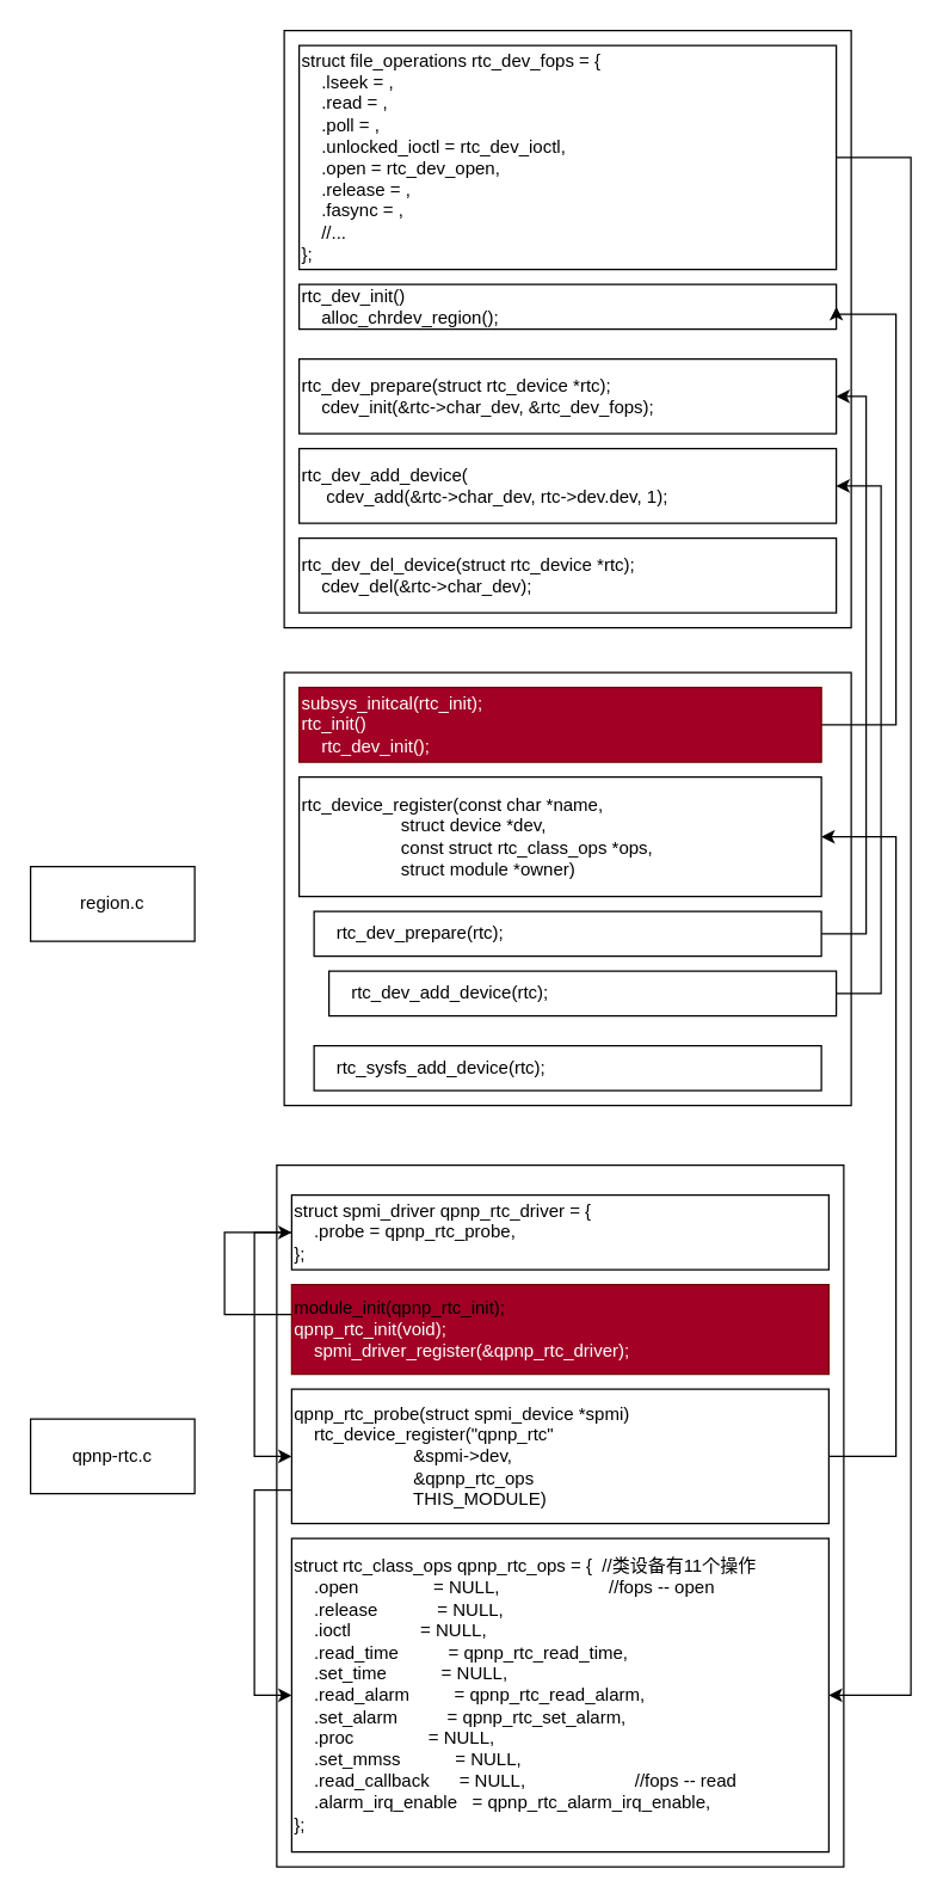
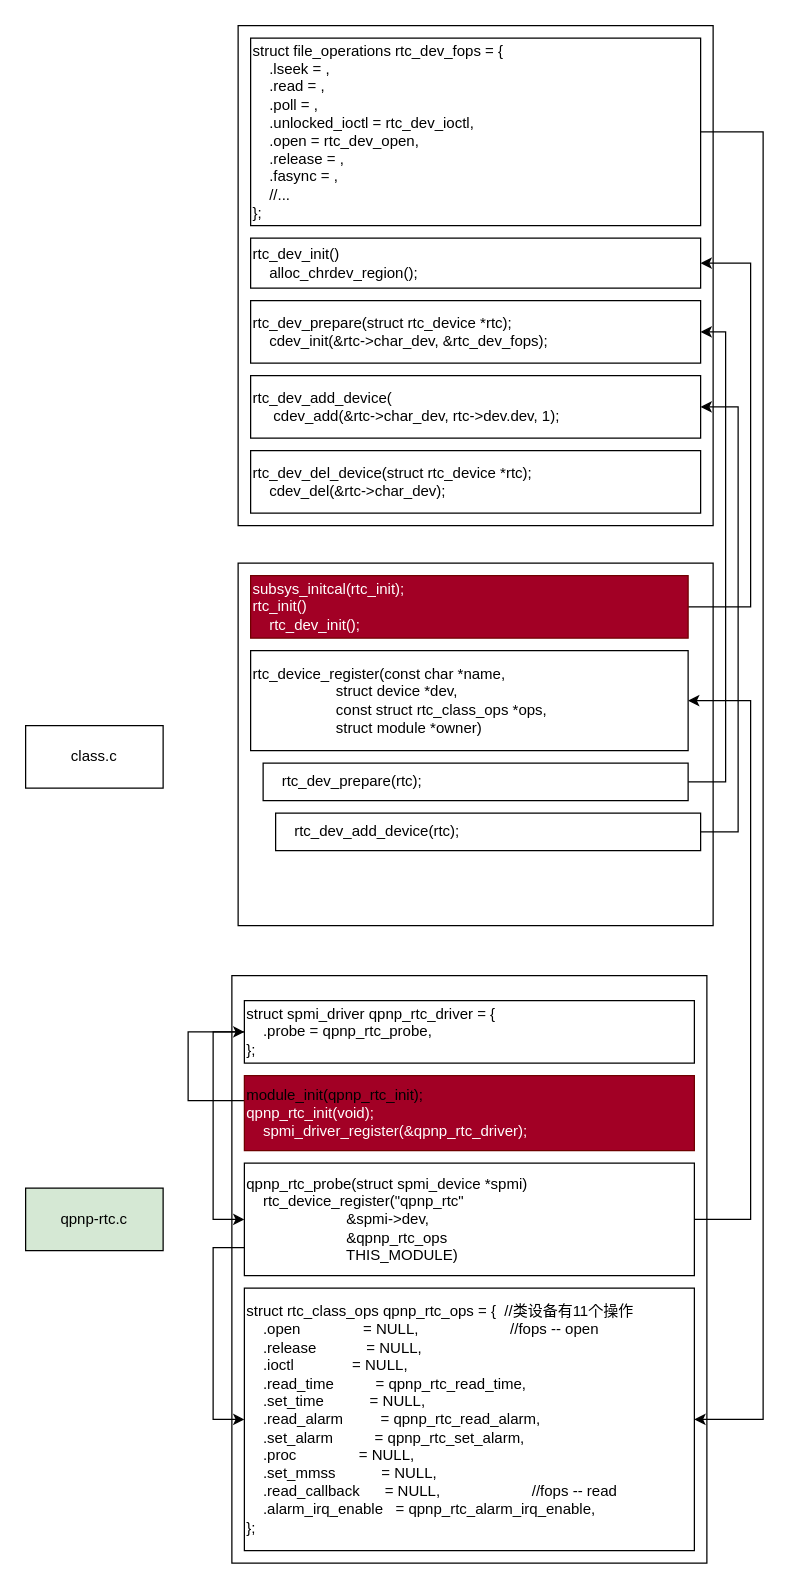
- <mxCell id="19" value="&lt;div&gt;&lt;div style=&quot;&quot;&gt;&lt;span style=&quot;background-color: transparent; color: light-dark(rgb(0, 0, 0), rgb(255, 255, 255));&quot;&gt;rtc_dev_init()&lt;/span&gt;&lt;/div&gt;&lt;div style=&quot;&quot;&gt;&amp;nbsp; &amp;nbsp; alloc_chrdev_region();&amp;nbsp;&lt;/div&gt;&lt;/div&gt;" style="html=1;whiteSpace=wrap;align=left;" vertex="1" parent="1"><mxGeometry x="200" y="190" width="360" height="30" as="geometry" /></mxCell>
+ <mxCell id="19" value="&lt;div&gt;&lt;div style=&quot;&quot;&gt;&lt;span style=&quot;background-color: transparent; color: light-dark(rgb(0, 0, 0), rgb(255, 255, 255));&quot;&gt;rtc_dev_init()&lt;/span&gt;&lt;/div&gt;&lt;div style=&quot;&quot;&gt;&amp;nbsp; &amp;nbsp; alloc_chrdev_region();&amp;nbsp;&lt;/div&gt;&lt;/div&gt;" style="html=1;whiteSpace=wrap;align=left;" vertex="1" parent="1"><mxGeometry x="200" y="190" width="360" height="40" as="geometry" /></mxCell>
- <mxCell id="2" value="region.c" style="html=1;whiteSpace=wrap;" vertex="1" parent="1"><mxGeometry x="20" y="580" width="110" height="50" as="geometry" /></mxCell>
+ <mxCell id="2" value="class.c" style="html=1;whiteSpace=wrap;" vertex="1" parent="1"><mxGeometry x="20" y="580" width="110" height="50" as="geometry" /></mxCell>
- <mxCell id="18" value="&lt;div style=&quot;&quot;&gt;&lt;span style=&quot;background-color: transparent; color: light-dark(rgb(0, 0, 0), rgb(255, 255, 255));&quot;&gt;&amp;nbsp; &amp;nbsp; rtc_sysfs_add_device(rtc);&lt;/span&gt;&lt;/div&gt;" style="html=1;whiteSpace=wrap;align=left;" vertex="1" parent="1"><mxGeometry x="210" y="700" width="340" height="30" as="geometry" /></mxCell>
- <mxCell id="3" value="qpnp-rtc.c" style="html=1;whiteSpace=wrap;" vertex="1" parent="1"><mxGeometry x="20" y="950" width="110" height="50" as="geometry" /></mxCell>
+ <mxCell id="3" value="qpnp-rtc.c" style="html=1;whiteSpace=wrap;fillColor=#d5e8d4;" vertex="1" parent="1"><mxGeometry x="20" y="950" width="110" height="50" as="geometry" /></mxCell>
